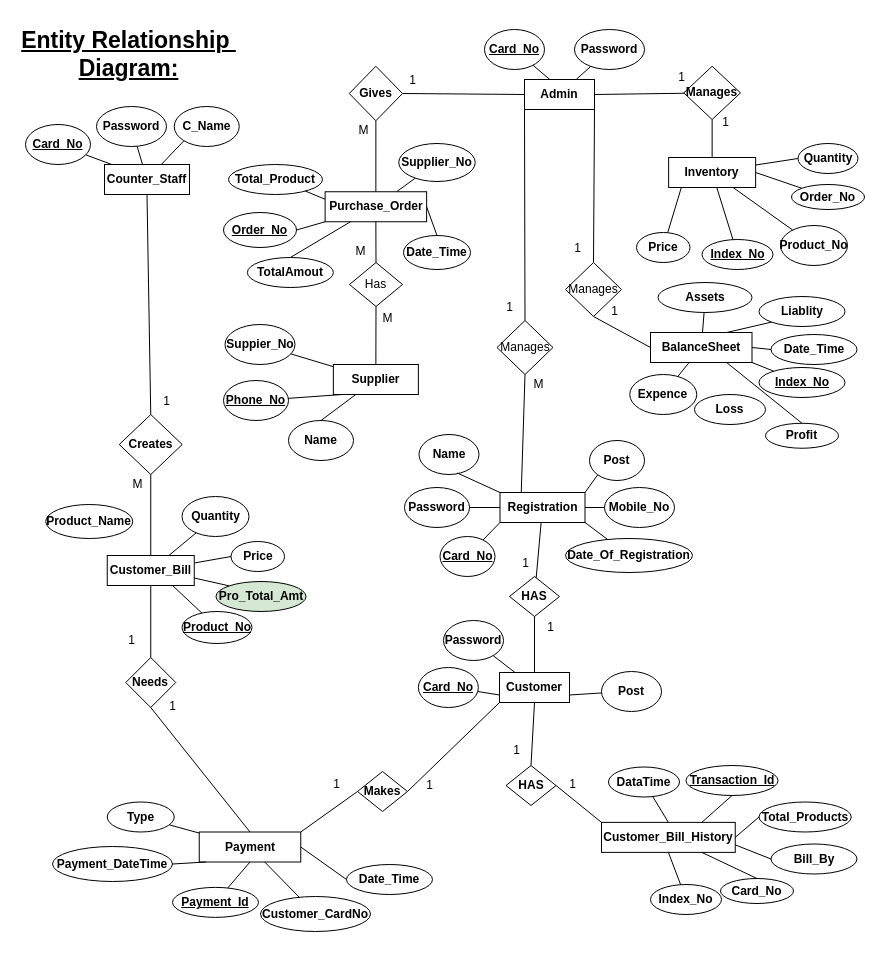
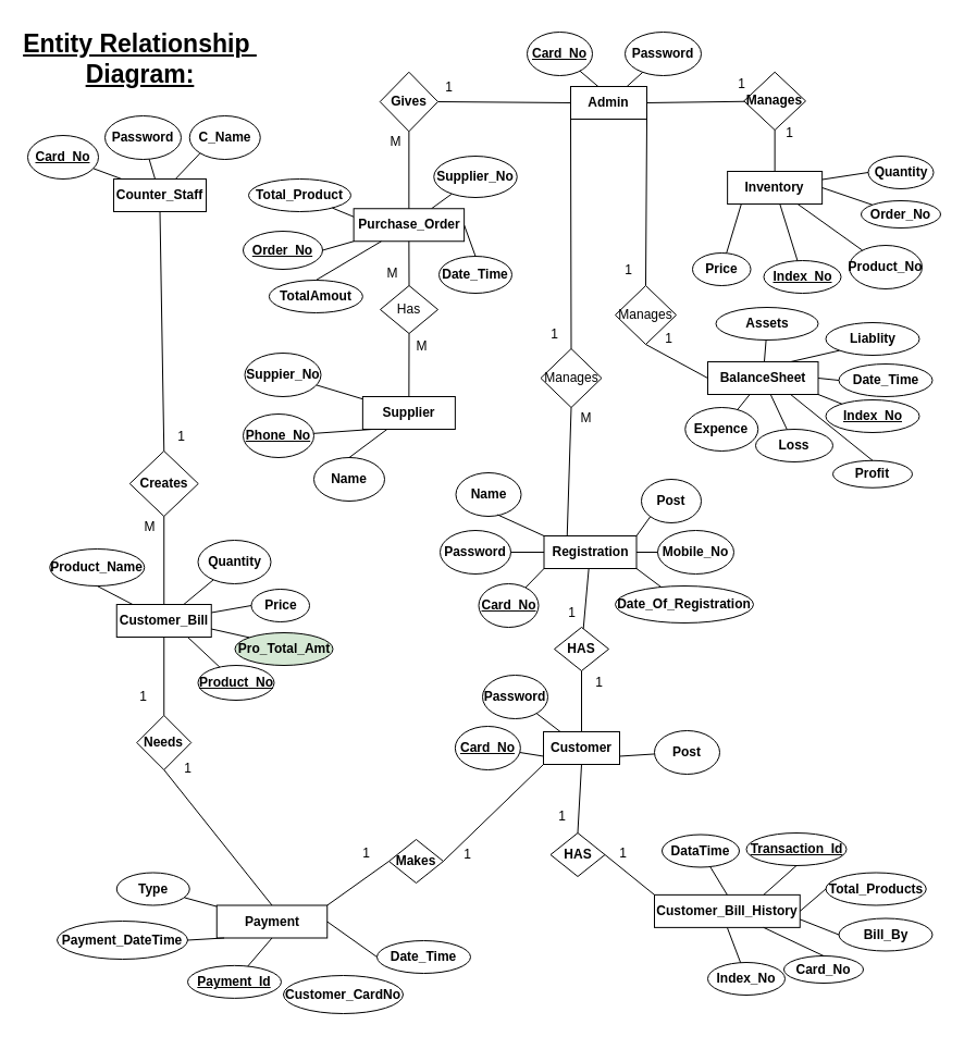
+ <mxCell id="57" value="" style="endArrow=none;html=1;rounded=0;fontFamily=Helvetica;fontSize=12;fontColor=#ffffff;fontStyle=1;labelBackgroundColor=none;" parent="1" source="60" target="54" edge="1"><mxGeometry width="50" height="50" relative="1" as="geometry"><mxPoint x="600.5" y="357" as="sourcePoint" /><mxPoint x="650.5" y="307" as="targetPoint" /></mxGeometry></mxCell>
+ <mxCell id="11" value="" style="endArrow=none;html=1;rounded=0;fontFamily=Helvetica;fontSize=12;fontColor=#ffffff;fontStyle=1;labelBackgroundColor=none;entryX=0.5;entryY=1;entryDx=0;entryDy=0;" parent="1" source="15" target="8" edge="1"><mxGeometry width="50" height="50" relative="1" as="geometry"><mxPoint x="90.75" y="577" as="sourcePoint" /><mxPoint x="94.767" y="553.868" as="targetPoint" /></mxGeometry></mxCell>
- <mxCell id="71" value="" style="endArrow=none;html=1;rounded=0;fontFamily=Helvetica;fontSize=12;fontColor=#ffffff;fontStyle=1;labelBackgroundColor=none;" parent="1" source="73" target="69" edge="1"><mxGeometry width="50" height="50" relative="1" as="geometry"><mxPoint x="83.5" y="856.5" as="sourcePoint" /><mxPoint x="133.5" y="806.5" as="targetPoint" /></mxGeometry></mxCell>
